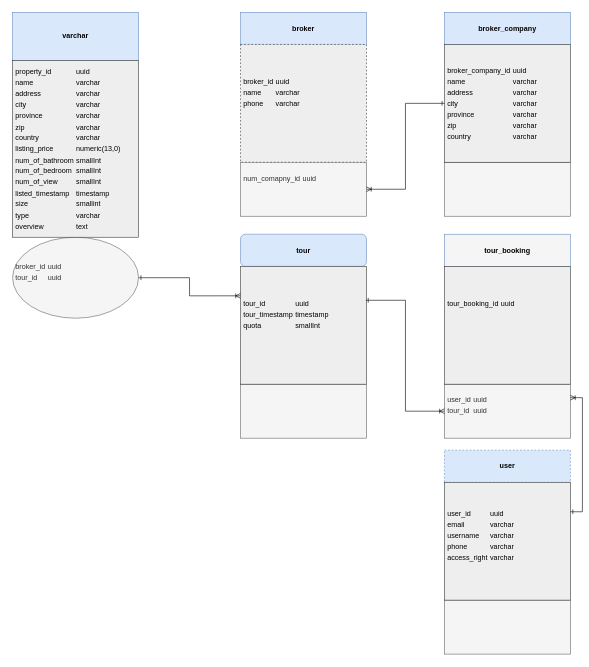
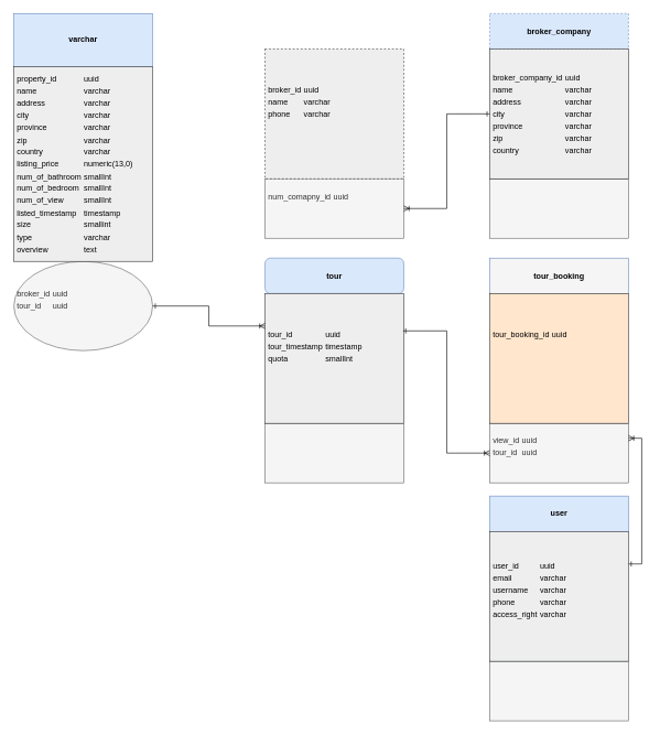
- <mxCell id="8" value="&lt;b&gt;broker&lt;/b&gt;" style="rounded=0;whiteSpace=wrap;html=1;fillColor=#dae8fc;strokeColor=#6c8ebf;" parent="6" vertex="1"><mxGeometry width="210" height="53.57" as="geometry" /></mxCell>
- <mxCell id="26" value="&lt;b&gt;broker_company&lt;/b&gt;" style="rounded=0;whiteSpace=wrap;html=1;fillColor=#dae8fc;strokeColor=#6c8ebf;" parent="24" vertex="1"><mxGeometry width="210" height="53.57" as="geometry" /></mxCell>
+ <mxCell id="26" value="&lt;b&gt;broker_company&lt;/b&gt;" style="rounded=0;whiteSpace=wrap;html=1;fillColor=#dae8fc;strokeColor=#6c8ebf;dashed=1;" parent="24" vertex="1"><mxGeometry width="210" height="53.57" as="geometry" /></mxCell>
- <mxCell id="18" value="&lt;table&gt;&lt;tbody&gt;&lt;tr&gt;&lt;td&gt;tour_booking_id&lt;/td&gt;&lt;td&gt;uuid&lt;/td&gt;&lt;/tr&gt;&lt;tr&gt;&lt;td&gt;&lt;br&gt;&lt;/td&gt;&lt;td&gt;&lt;br&gt;&lt;/td&gt;&lt;/tr&gt;&lt;tr&gt;&lt;td&gt;&lt;br&gt;&lt;/td&gt;&lt;td&gt;&lt;br&gt;&lt;/td&gt;&lt;/tr&gt;&lt;tr&gt;&lt;td&gt;&lt;br&gt;&lt;/td&gt;&lt;td&gt;&lt;br&gt;&lt;/td&gt;&lt;/tr&gt;&lt;tr&gt;&lt;td&gt;&lt;br&gt;&lt;/td&gt;&lt;td&gt;&lt;br&gt;&lt;/td&gt;&lt;/tr&gt;&lt;/tbody&gt;&lt;/table&gt;" style="rounded=0;whiteSpace=wrap;html=1;fillColor=#eeeeee;strokeColor=#36393d;align=left;" parent="15" vertex="1"><mxGeometry y="53.57" width="210" height="196.43" as="geometry" /></mxCell>
+ <mxCell id="18" value="&lt;table&gt;&lt;tbody&gt;&lt;tr&gt;&lt;td&gt;tour_booking_id&lt;/td&gt;&lt;td&gt;uuid&lt;/td&gt;&lt;/tr&gt;&lt;tr&gt;&lt;td&gt;&lt;br&gt;&lt;/td&gt;&lt;td&gt;&lt;br&gt;&lt;/td&gt;&lt;/tr&gt;&lt;tr&gt;&lt;td&gt;&lt;br&gt;&lt;/td&gt;&lt;td&gt;&lt;br&gt;&lt;/td&gt;&lt;/tr&gt;&lt;tr&gt;&lt;td&gt;&lt;br&gt;&lt;/td&gt;&lt;td&gt;&lt;br&gt;&lt;/td&gt;&lt;/tr&gt;&lt;tr&gt;&lt;td&gt;&lt;br&gt;&lt;/td&gt;&lt;td&gt;&lt;br&gt;&lt;/td&gt;&lt;/tr&gt;&lt;/tbody&gt;&lt;/table&gt;" style="rounded=0;whiteSpace=wrap;html=1;fillColor=#ffe6cc;strokeColor=#36393d;align=left;" parent="15" vertex="1"><mxGeometry y="53.57" width="210" height="196.43" as="geometry" /></mxCell>
- <mxCell id="16" value="&lt;table&gt;&lt;tbody&gt;&lt;tr&gt;&lt;td&gt;user_id&lt;/td&gt;&lt;td&gt;uuid&lt;/td&gt;&lt;/tr&gt;&lt;tr&gt;&lt;td&gt;tour_id&lt;/td&gt;&lt;td&gt;uuid&lt;/td&gt;&lt;/tr&gt;&lt;tr&gt;&lt;td&gt;&lt;br&gt;&lt;/td&gt;&lt;td&gt;&lt;br&gt;&lt;/td&gt;&lt;/tr&gt;&lt;/tbody&gt;&lt;/table&gt;" style="rounded=0;whiteSpace=wrap;html=1;fillColor=#f5f5f5;fontColor=#333333;strokeColor=#666666;align=left;" parent="15" vertex="1"><mxGeometry y="250" width="210" height="90" as="geometry" /></mxCell>
+ <mxCell id="16" value="&lt;table&gt;&lt;tbody&gt;&lt;tr&gt;&lt;td&gt;view_id&lt;/td&gt;&lt;td&gt;uuid&lt;/td&gt;&lt;/tr&gt;&lt;tr&gt;&lt;td&gt;tour_id&lt;/td&gt;&lt;td&gt;uuid&lt;/td&gt;&lt;/tr&gt;&lt;tr&gt;&lt;td&gt;&lt;br&gt;&lt;/td&gt;&lt;td&gt;&lt;br&gt;&lt;/td&gt;&lt;/tr&gt;&lt;/tbody&gt;&lt;/table&gt;" style="rounded=0;whiteSpace=wrap;html=1;fillColor=#f5f5f5;fontColor=#333333;strokeColor=#666666;align=left;" parent="15" vertex="1"><mxGeometry y="250" width="210" height="90" as="geometry" /></mxCell>
- <mxCell id="21" value="&lt;b&gt;user&lt;/b&gt;" style="rounded=0;whiteSpace=wrap;html=1;fillColor=#dae8fc;strokeColor=#6c8ebf;dashed=1;" parent="19" vertex="1"><mxGeometry width="210" height="53.57" as="geometry" /></mxCell>
+ <mxCell id="21" value="&lt;b&gt;user&lt;/b&gt;" style="rounded=0;whiteSpace=wrap;html=1;fillColor=#dae8fc;strokeColor=#6c8ebf;" parent="19" vertex="1"><mxGeometry width="210" height="53.57" as="geometry" /></mxCell>
